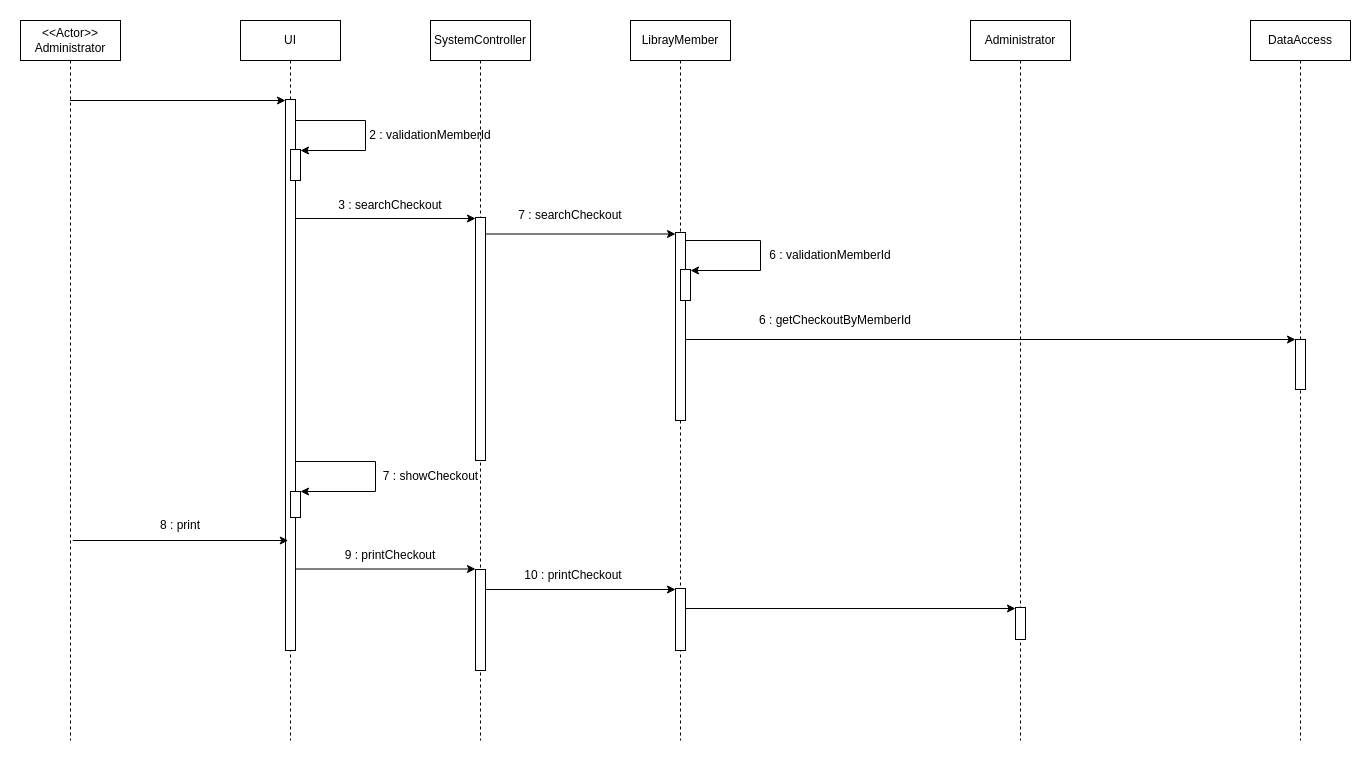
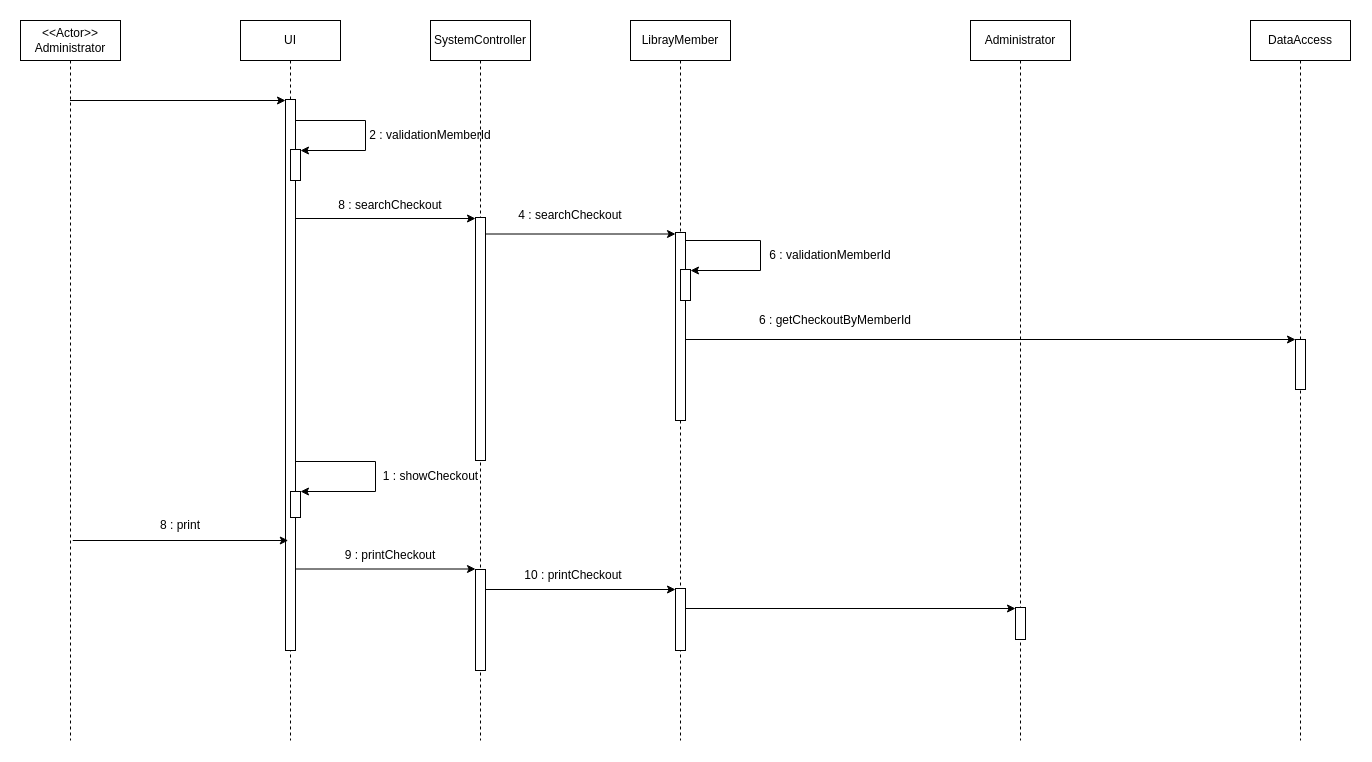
- <mxCell id="18" value="3 : searchCheckout" style="text;html=1;strokeColor=none;fillColor=none;align=center;verticalAlign=middle;whiteSpace=wrap;rounded=0;" parent="1" vertex="1"><mxGeometry x="330" y="190" width="120" height="30" as="geometry" /></mxCell>
+ <mxCell id="18" value="8 : searchCheckout" style="text;html=1;strokeColor=none;fillColor=none;align=center;verticalAlign=middle;whiteSpace=wrap;rounded=0;" parent="1" vertex="1"><mxGeometry x="330" y="190" width="120" height="30" as="geometry" /></mxCell>
- <mxCell id="25" value="7 : searchCheckout" style="text;html=1;strokeColor=none;fillColor=none;align=center;verticalAlign=middle;whiteSpace=wrap;rounded=0;" vertex="1" parent="1"><mxGeometry x="500" y="200" width="140" height="30" as="geometry" /></mxCell>
+ <mxCell id="25" value="4 : searchCheckout" style="text;html=1;strokeColor=none;fillColor=none;align=center;verticalAlign=middle;whiteSpace=wrap;rounded=0;" vertex="1" parent="1"><mxGeometry x="500" y="200" width="140" height="30" as="geometry" /></mxCell>
- <mxCell id="22" value="7 : showCheckout" style="text;html=1;strokeColor=none;fillColor=none;align=center;verticalAlign=middle;whiteSpace=wrap;rounded=0;" parent="1" vertex="1"><mxGeometry x="347.5" y="461" width="165" height="30" as="geometry" /></mxCell>
+ <mxCell id="22" value="1 : showCheckout" style="text;html=1;strokeColor=none;fillColor=none;align=center;verticalAlign=middle;whiteSpace=wrap;rounded=0;" parent="1" vertex="1"><mxGeometry x="347.5" y="461" width="165" height="30" as="geometry" /></mxCell>
